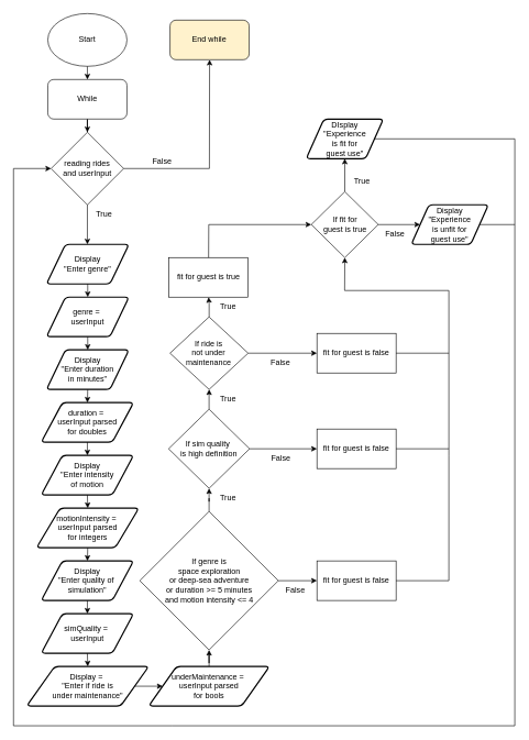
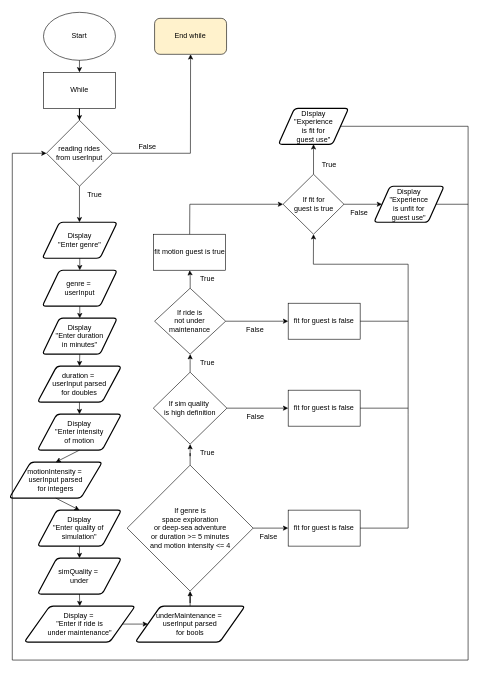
- <mxCell id="4" value="While" style="rounded=1;whiteSpace=wrap;html=1;" vertex="1" parent="1"><mxGeometry x="72" y="120" width="120" height="60" as="geometry" /></mxCell>
+ <mxCell id="4" value="While" style="whiteSpace=wrap;html=1;rounded=0;" vertex="1" parent="1"><mxGeometry x="72" y="120" width="120" height="60" as="geometry" /></mxCell>
- <mxCell id="5" value="reading rides&lt;br&gt;and userInput" style="rhombus;whiteSpace=wrap;html=1;" vertex="1" parent="1"><mxGeometry x="77" y="200" width="110" height="110" as="geometry" /></mxCell>
+ <mxCell id="5" value="reading rides&lt;br&gt;from userInput" style="rhombus;whiteSpace=wrap;html=1;" vertex="1" parent="1"><mxGeometry x="77" y="200" width="110" height="110" as="geometry" /></mxCell>
- <mxCell id="43" value="fit for guest is true" style="whiteSpace=wrap;html=1;" vertex="1" parent="1"><mxGeometry x="255.75" y="390" width="120" height="60" as="geometry" /></mxCell>
+ <mxCell id="43" value="fit motion guest is true" style="whiteSpace=wrap;html=1;" vertex="1" parent="1"><mxGeometry x="255.75" y="390" width="120" height="60" as="geometry" /></mxCell>
- <mxCell id="16" value="motionIntensity =&amp;nbsp;&lt;br&gt;userInput parsed&lt;br&gt;for integers" style="shape=parallelogram;html=1;strokeWidth=2;perimeter=parallelogramPerimeter;whiteSpace=wrap;rounded=1;arcSize=12;size=0.23;" vertex="1" parent="1"><mxGeometry x="55" y="770" width="155" height="60" as="geometry" /></mxCell>
+ <mxCell id="16" value="motionIntensity =&amp;nbsp;&lt;br&gt;userInput parsed&lt;br&gt;for integers" style="shape=parallelogram;html=1;strokeWidth=2;perimeter=parallelogramPerimeter;whiteSpace=wrap;rounded=1;arcSize=12;size=0.23;" vertex="1" parent="1"><mxGeometry x="15" y="770" width="155" height="60" as="geometry" /></mxCell>
- <mxCell id="18" value="simQuality =&amp;nbsp;&lt;br&gt;userInput" style="shape=parallelogram;html=1;strokeWidth=2;perimeter=parallelogramPerimeter;whiteSpace=wrap;rounded=1;arcSize=12;size=0.23;" vertex="1" parent="1"><mxGeometry x="62" y="930" width="140" height="60" as="geometry" /></mxCell>
+ <mxCell id="18" value="simQuality =&amp;nbsp;&lt;br&gt;under" style="shape=parallelogram;html=1;strokeWidth=2;perimeter=parallelogramPerimeter;whiteSpace=wrap;rounded=1;arcSize=12;size=0.23;" vertex="1" parent="1"><mxGeometry x="62" y="930" width="140" height="60" as="geometry" /></mxCell>
